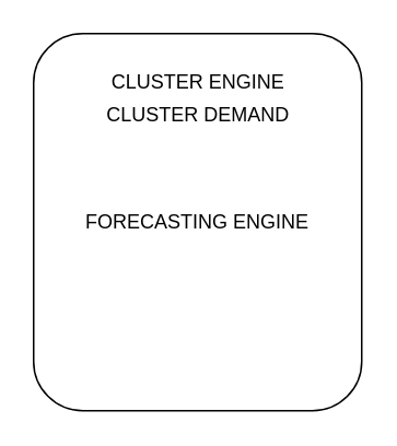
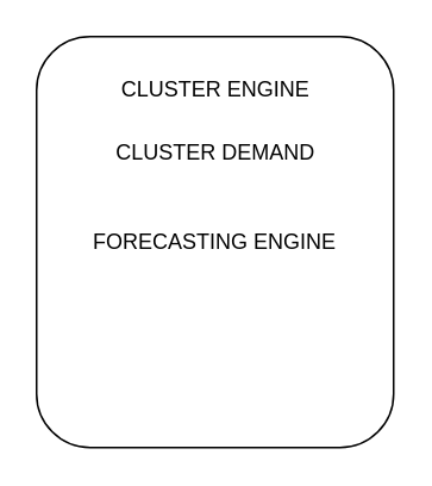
- <mxCell id="3" value="CLUSTER DEMAND" style="text;html=1;resizable=0;autosize=1;align=center;verticalAlign=middle;points=[];fillColor=none;strokeColor=none;rounded=0;" vertex="1" parent="1"><mxGeometry x="55" y="60" width="130" height="20" as="geometry" /></mxCell>
+ <mxCell id="3" value="CLUSTER DEMAND" style="text;html=1;resizable=0;autosize=1;align=center;verticalAlign=middle;points=[];fillColor=none;strokeColor=none;rounded=0;" vertex="1" parent="1"><mxGeometry x="55" y="75" width="130" height="20" as="geometry" /></mxCell>
